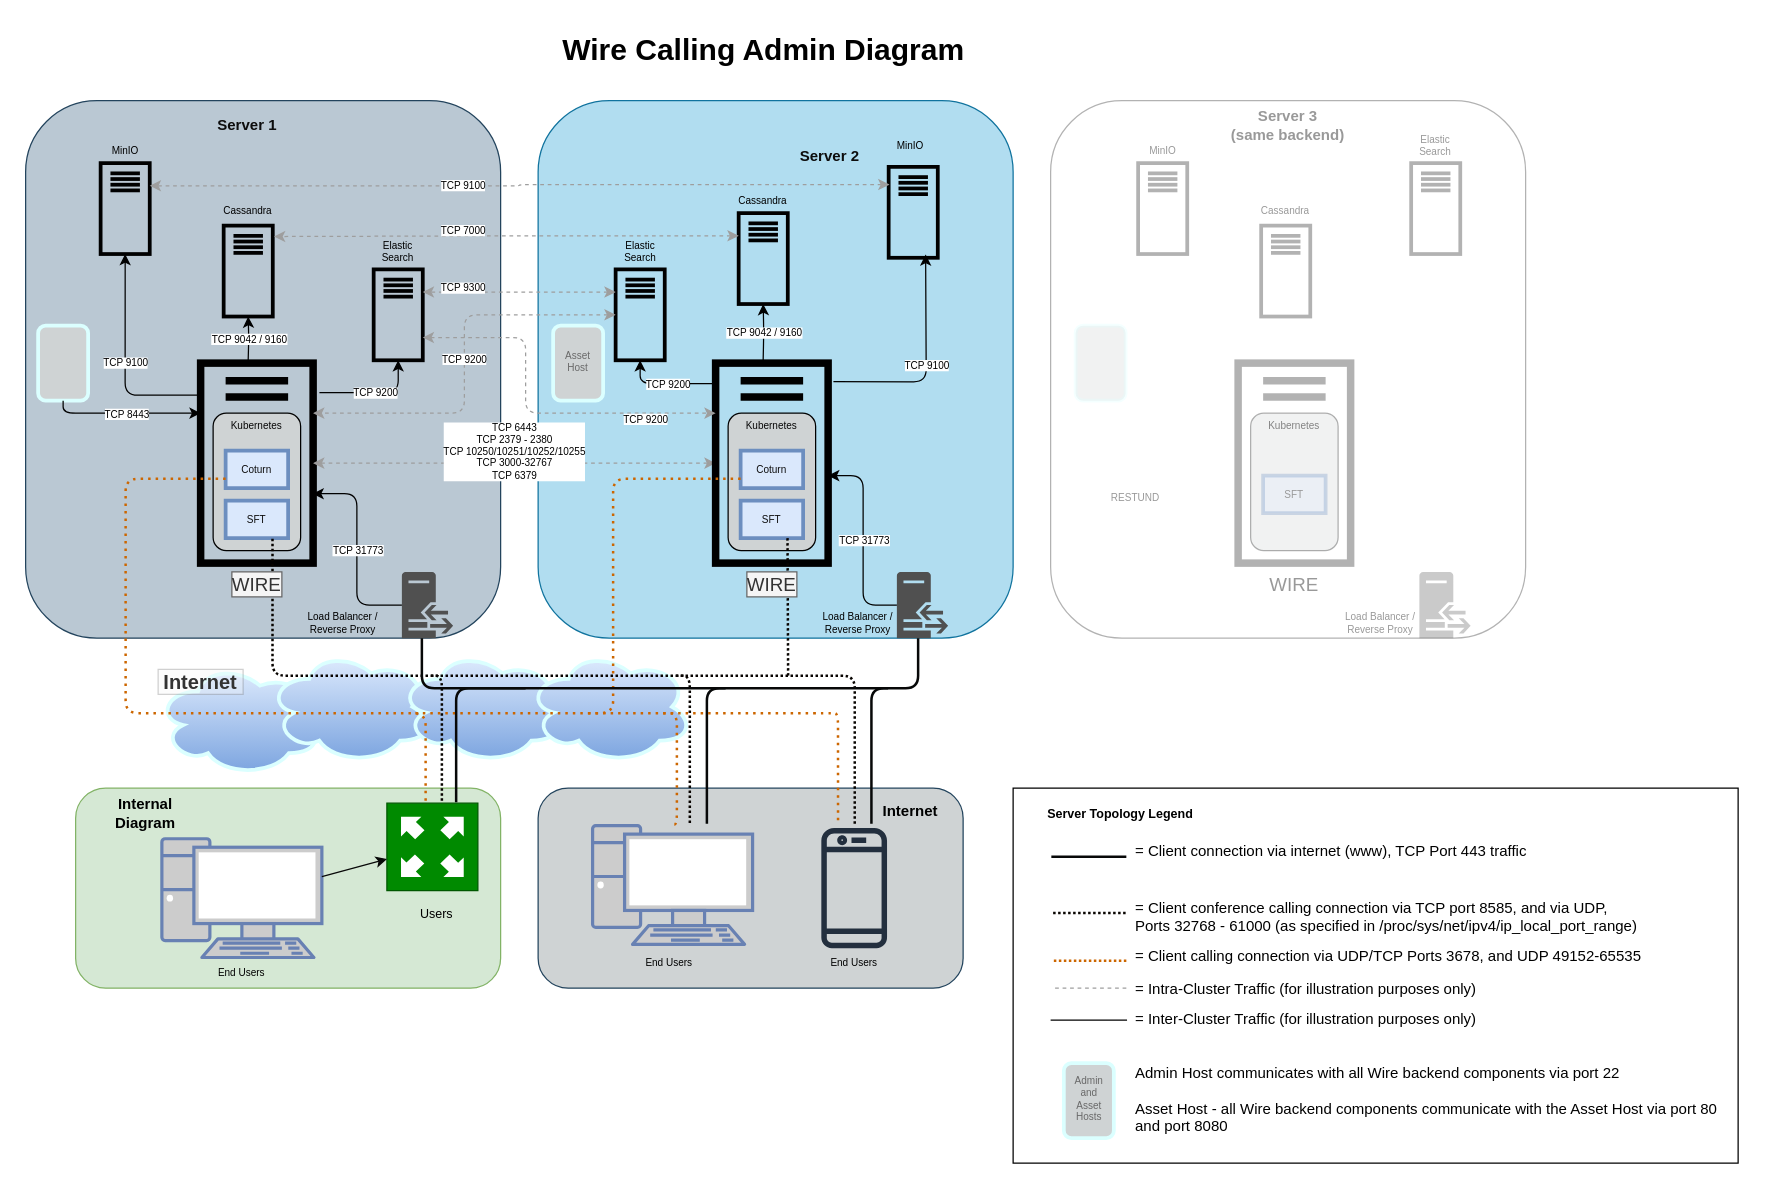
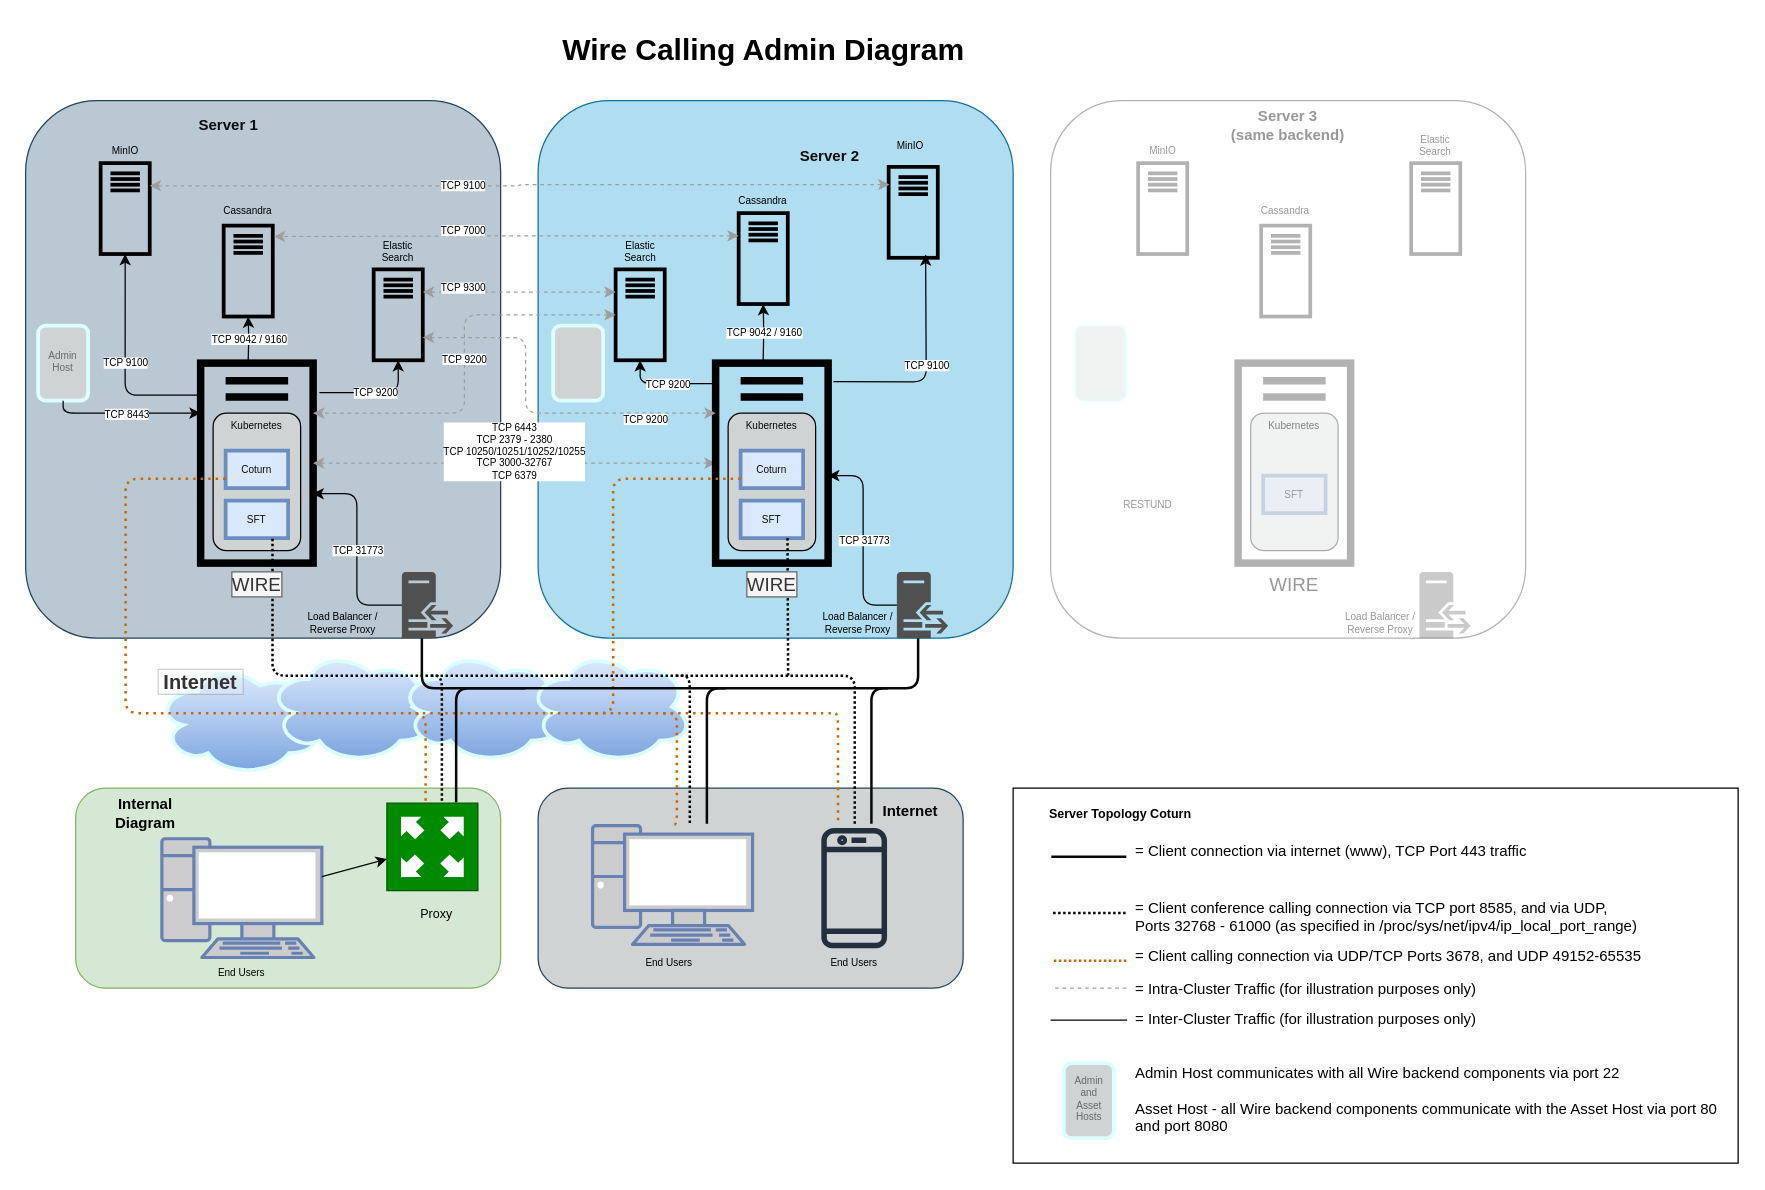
- <mxCell id="64" value="Server 1" style="text;html=1;strokeColor=none;fillColor=none;align=center;verticalAlign=middle;whiteSpace=wrap;rounded=0;fontSize=12;fontColor=#0D0D0D;fontStyle=1" parent="1" vertex="1"><mxGeometry x="170" y="90" width="55" height="20" as="geometry" /></mxCell>
+ <mxCell id="64" value="Server 1" style="text;html=1;strokeColor=none;fillColor=none;align=center;verticalAlign=middle;whiteSpace=wrap;rounded=0;fontSize=12;fontColor=#0D0D0D;fontStyle=1" parent="1" vertex="1"><mxGeometry x="155" y="90" width="55" height="20" as="geometry" /></mxCell>
+ <mxCell id="57" value="&lt;div&gt;Admin&lt;/div&gt;&lt;div&gt;Host&lt;br&gt;&lt;/div&gt;" style="text;html=1;strokeColor=none;fillColor=none;align=center;verticalAlign=middle;whiteSpace=wrap;rounded=0;fontSize=8;fontColor=#696969;" parent="1" vertex="1"><mxGeometry x="30" y="279" width="40" height="20" as="geometry" /></mxCell>
- <mxCell id="103" value="&lt;div&gt;Asset&lt;/div&gt;&lt;div&gt;Host&lt;br&gt;&lt;/div&gt;" style="text;html=1;strokeColor=none;fillColor=none;align=center;verticalAlign=middle;whiteSpace=wrap;rounded=0;fontSize=8;fontColor=#696969;" parent="1" vertex="1"><mxGeometry x="442" y="279" width="40" height="20" as="geometry" /></mxCell>
- <mxCell id="139" value="RESTUND" style="text;html=1;strokeColor=none;fillColor=none;align=center;verticalAlign=middle;whiteSpace=wrap;rounded=0;fontSize=8;opacity=30;fontColor=#999999;" parent="1" vertex="1"><mxGeometry x="888" y="388" width="40" height="20" as="geometry" /></mxCell>
+ <mxCell id="139" value="RESTUND" style="text;html=1;strokeColor=none;fillColor=none;align=center;verticalAlign=middle;whiteSpace=wrap;rounded=0;fontSize=8;opacity=30;fontColor=#999999;" parent="1" vertex="1"><mxGeometry x="898" y="393" width="40" height="20" as="geometry" /></mxCell>
- <mxCell id="149" value="Server Topology Legend" style="text;html=1;strokeColor=none;fillColor=none;align=center;verticalAlign=middle;whiteSpace=wrap;rounded=0;fontSize=10;fontColor=#000000;opacity=30;fontStyle=1" parent="1" vertex="1"><mxGeometry x="832" y="640" width="128" height="20" as="geometry" /></mxCell>
+ <mxCell id="149" value="Server Topology Coturn" style="text;html=1;strokeColor=none;fillColor=none;align=center;verticalAlign=middle;whiteSpace=wrap;rounded=0;fontSize=10;fontColor=#000000;opacity=30;fontStyle=1" parent="1" vertex="1"><mxGeometry x="832" y="640" width="128" height="20" as="geometry" /></mxCell>
- <mxCell id="163" value="Users" style="text;html=1;strokeColor=none;fillColor=none;align=center;verticalAlign=middle;whiteSpace=wrap;rounded=0;fontSize=10;fontColor=#000000;opacity=30;" parent="1" vertex="1"><mxGeometry x="329" y="720" width="40" height="20" as="geometry" /></mxCell>
+ <mxCell id="163" value="Proxy" style="text;html=1;strokeColor=none;fillColor=none;align=center;verticalAlign=middle;whiteSpace=wrap;rounded=0;fontSize=10;fontColor=#000000;opacity=30;" parent="1" vertex="1"><mxGeometry x="329" y="720" width="40" height="20" as="geometry" /></mxCell>
